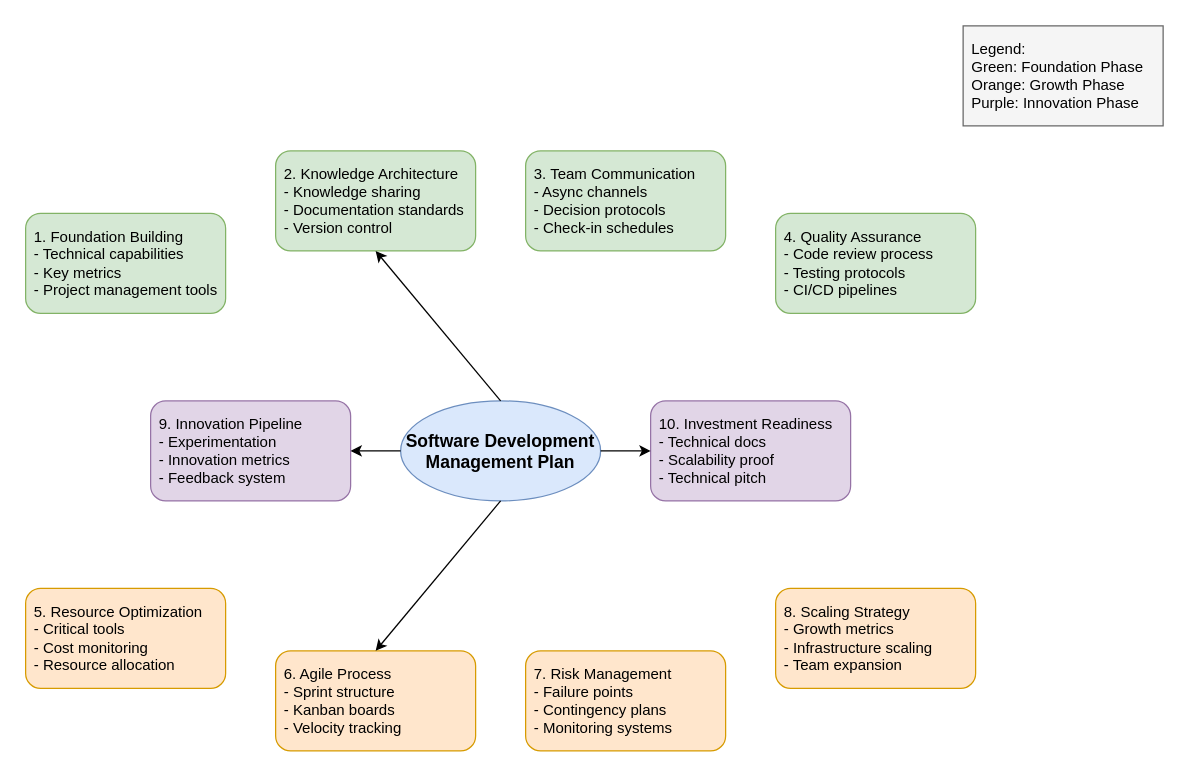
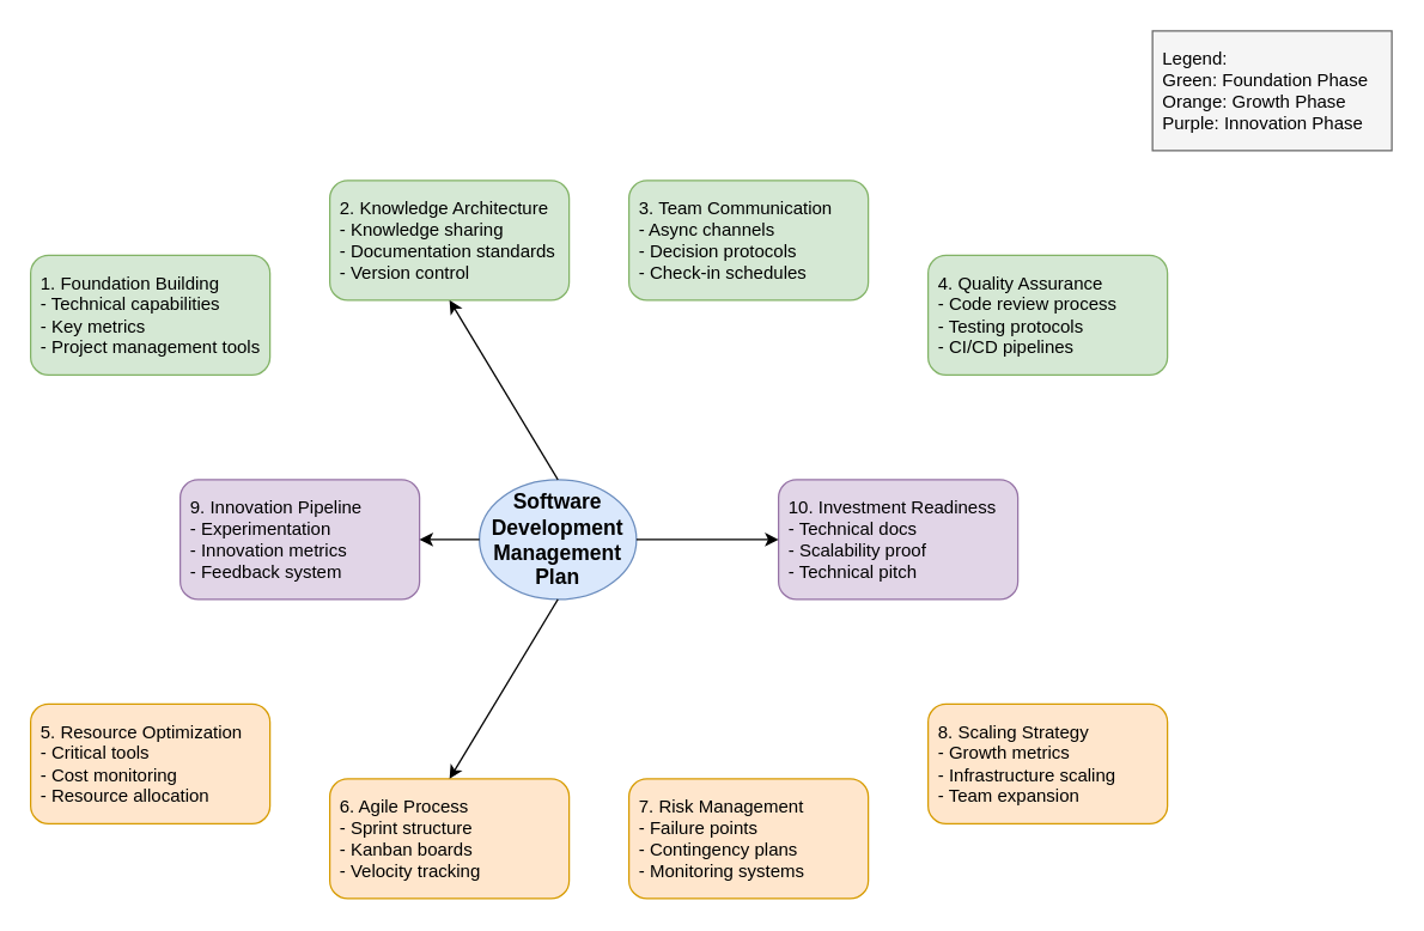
- <mxCell id="2" value="Software Development&#10;Management Plan" style="ellipse;whiteSpace=wrap;html=1;fillColor=#dae8fc;strokeColor=#6c8ebf;fontSize=14;fontStyle=1" vertex="1" parent="1"><mxGeometry x="320" y="320" width="160" height="80" as="geometry" /></mxCell>
+ <mxCell id="2" value="Software Development&#10;Management Plan" style="ellipse;whiteSpace=wrap;html=1;fillColor=#dae8fc;strokeColor=#6c8ebf;fontSize=14;fontStyle=1" vertex="1" parent="1"><mxGeometry x="320" y="320" width="105" height="80" as="geometry" /></mxCell>
